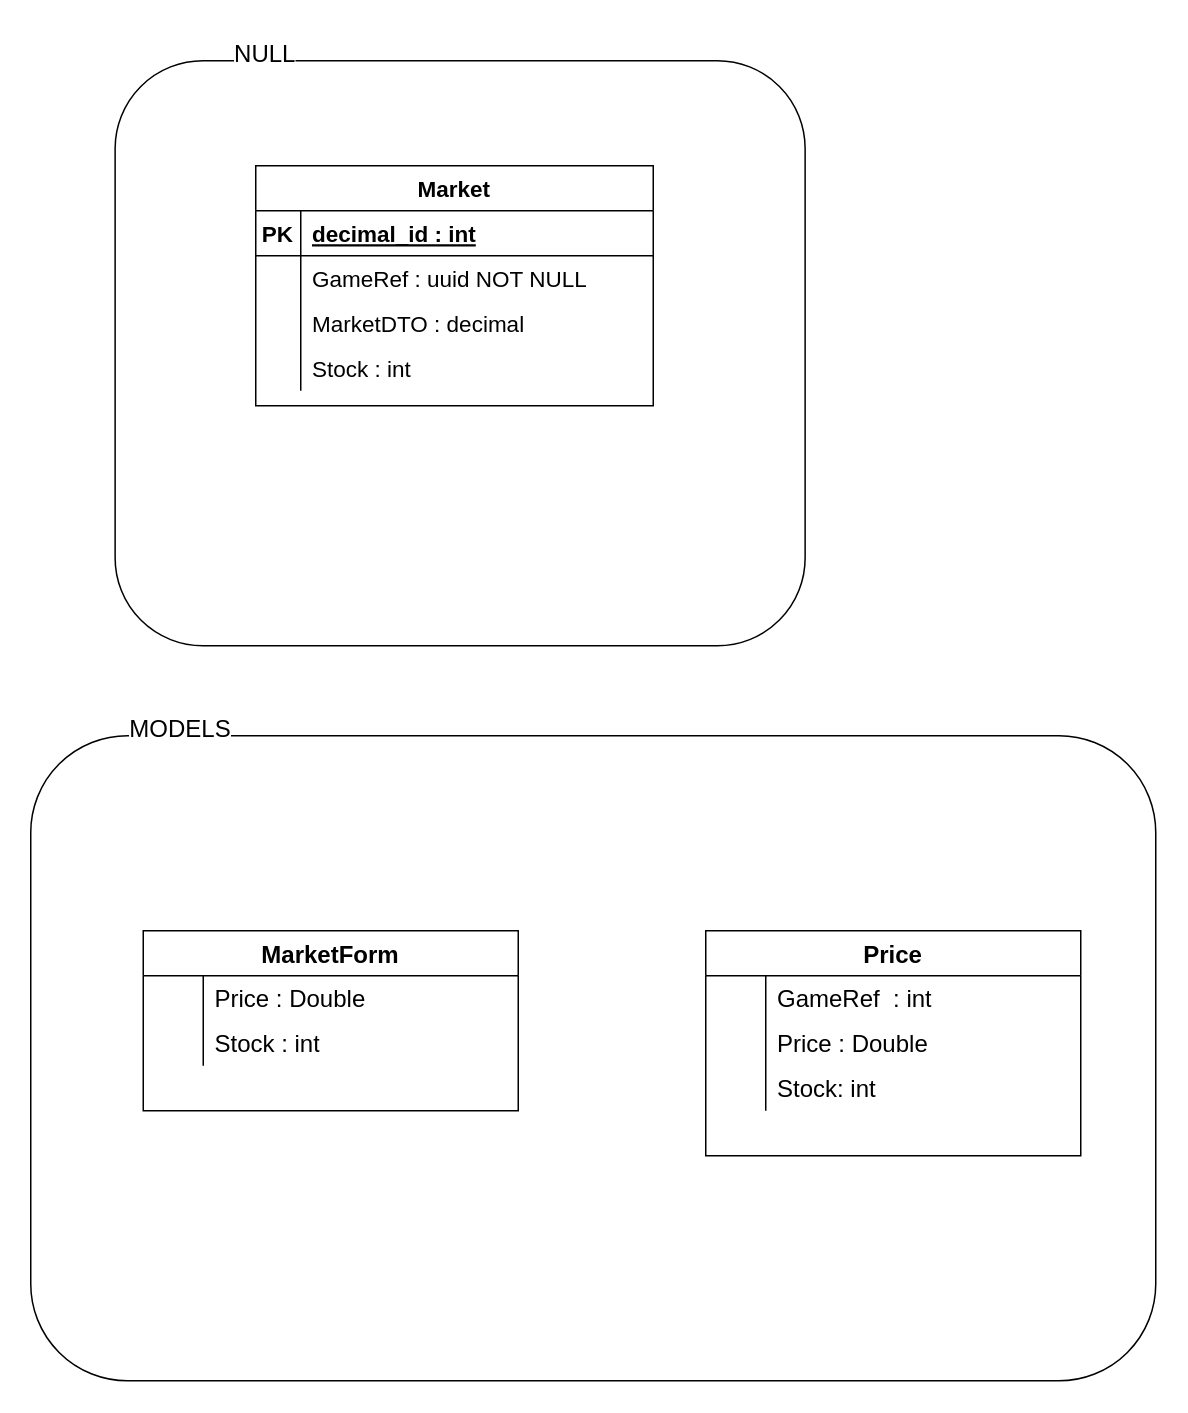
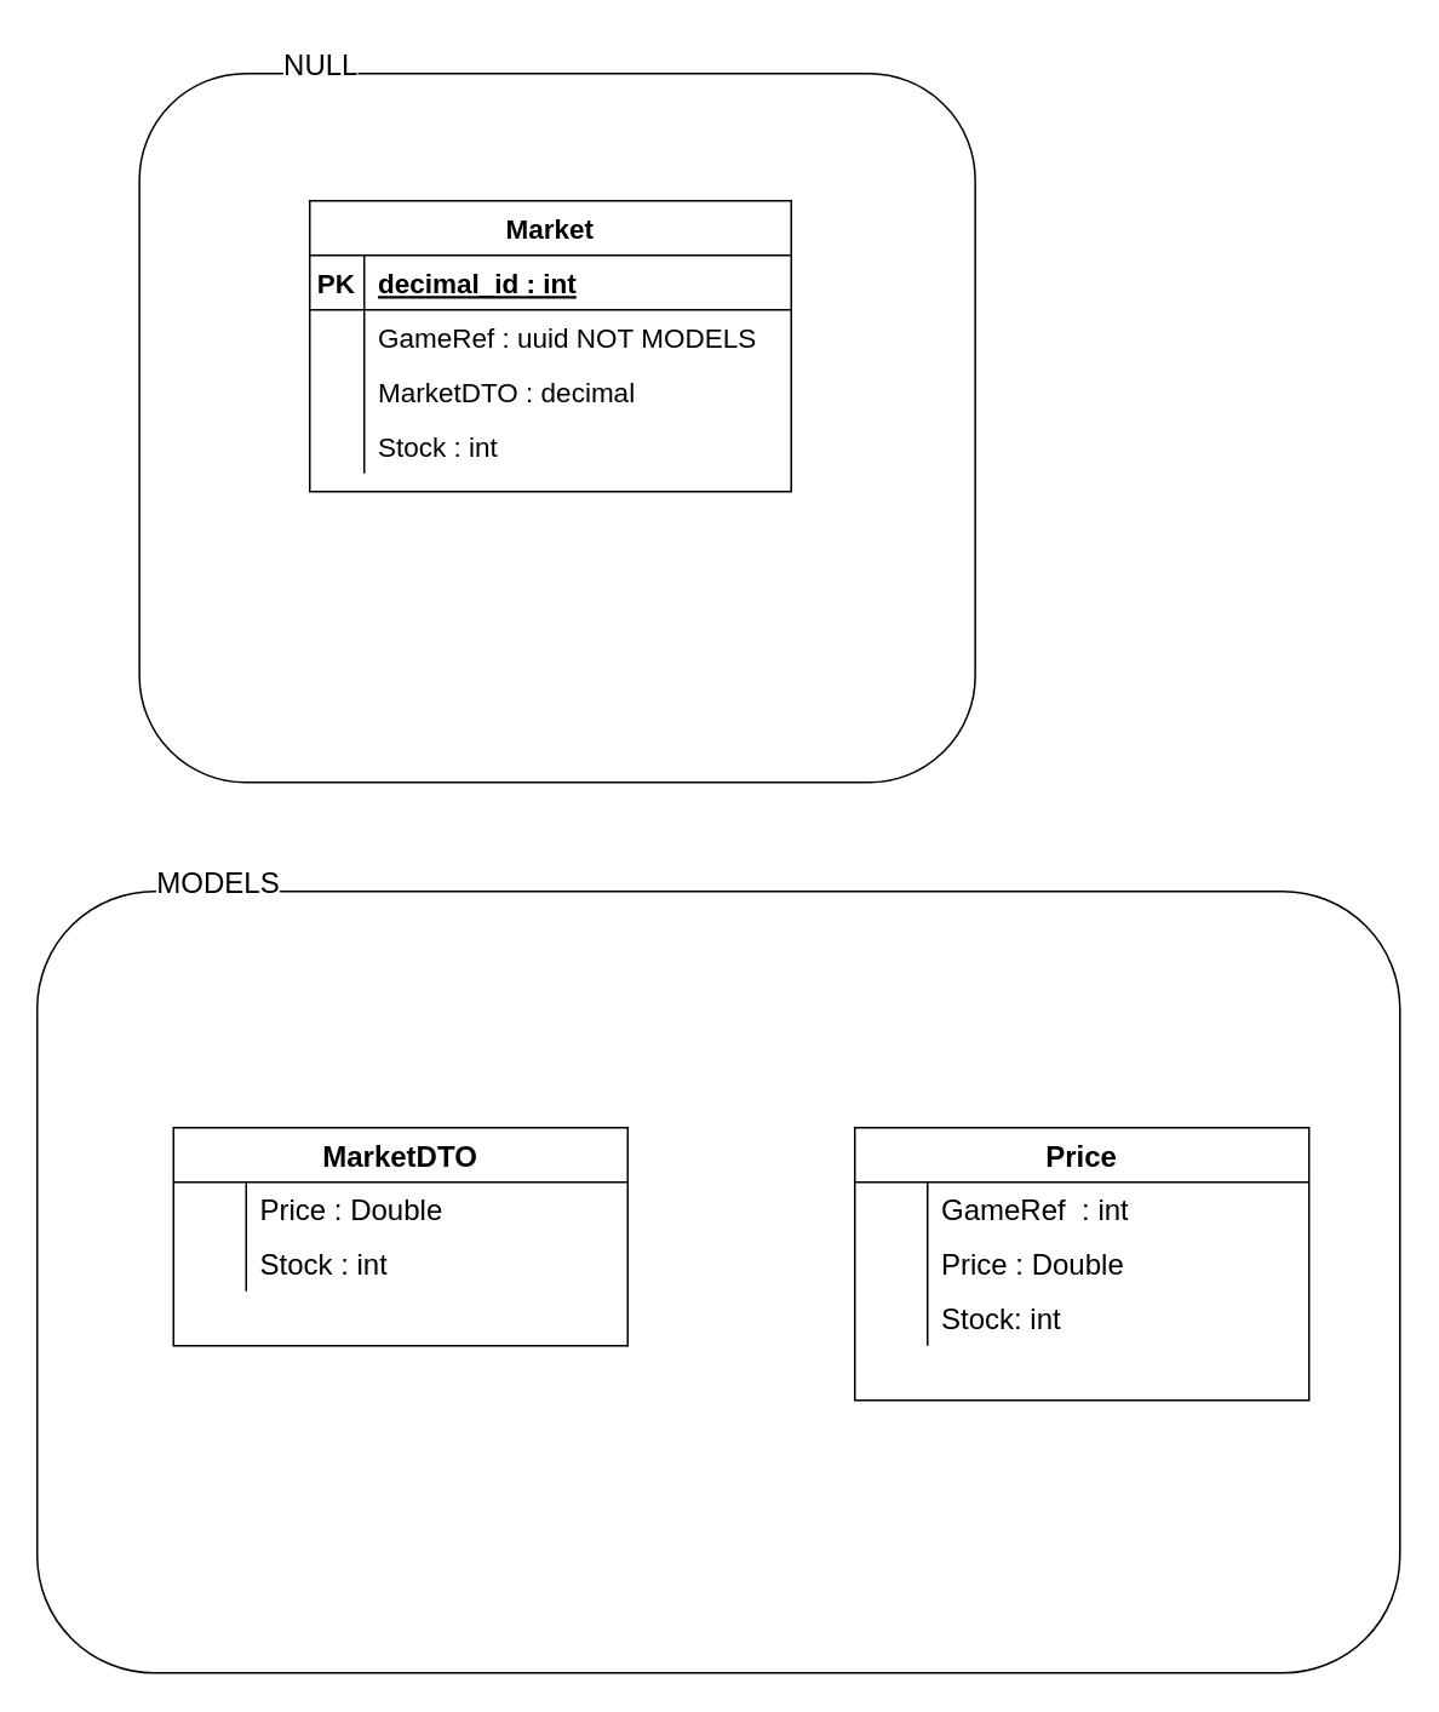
- <mxCell id="10" value="GameRef : uuid NOT NULL" style="shape=partialRectangle;connectable=0;fillColor=none;top=0;left=0;bottom=0;right=0;align=left;spacingLeft=6;overflow=hidden;labelBackgroundColor=#FFFFFF;fontSize=15;fontColor=#000000;" vertex="1" parent="8"><mxGeometry x="30" width="235" height="30" as="geometry"><mxRectangle width="235" height="30" as="alternateBounds" /></mxGeometry></mxCell>
+ <mxCell id="10" value="GameRef : uuid NOT MODELS" style="shape=partialRectangle;connectable=0;fillColor=none;top=0;left=0;bottom=0;right=0;align=left;spacingLeft=6;overflow=hidden;labelBackgroundColor=#FFFFFF;fontSize=15;fontColor=#000000;" vertex="1" parent="8"><mxGeometry x="30" width="235" height="30" as="geometry"><mxRectangle width="235" height="30" as="alternateBounds" /></mxGeometry></mxCell>
- <mxCell id="17" value="MarketForm" style="shape=table;startSize=30;container=1;collapsible=0;childLayout=tableLayout;fixedRows=1;rowLines=0;fontStyle=1;labelBackgroundColor=#FFFFFF;fontSize=16;fontColor=#000000;" vertex="1" parent="1"><mxGeometry x="95" y="620" width="250" height="120" as="geometry" /></mxCell>
+ <mxCell id="17" value="MarketDTO" style="shape=table;startSize=30;container=1;collapsible=0;childLayout=tableLayout;fixedRows=1;rowLines=0;fontStyle=1;labelBackgroundColor=#FFFFFF;fontSize=16;fontColor=#000000;" vertex="1" parent="1"><mxGeometry x="95" y="620" width="250" height="120" as="geometry" /></mxCell>
